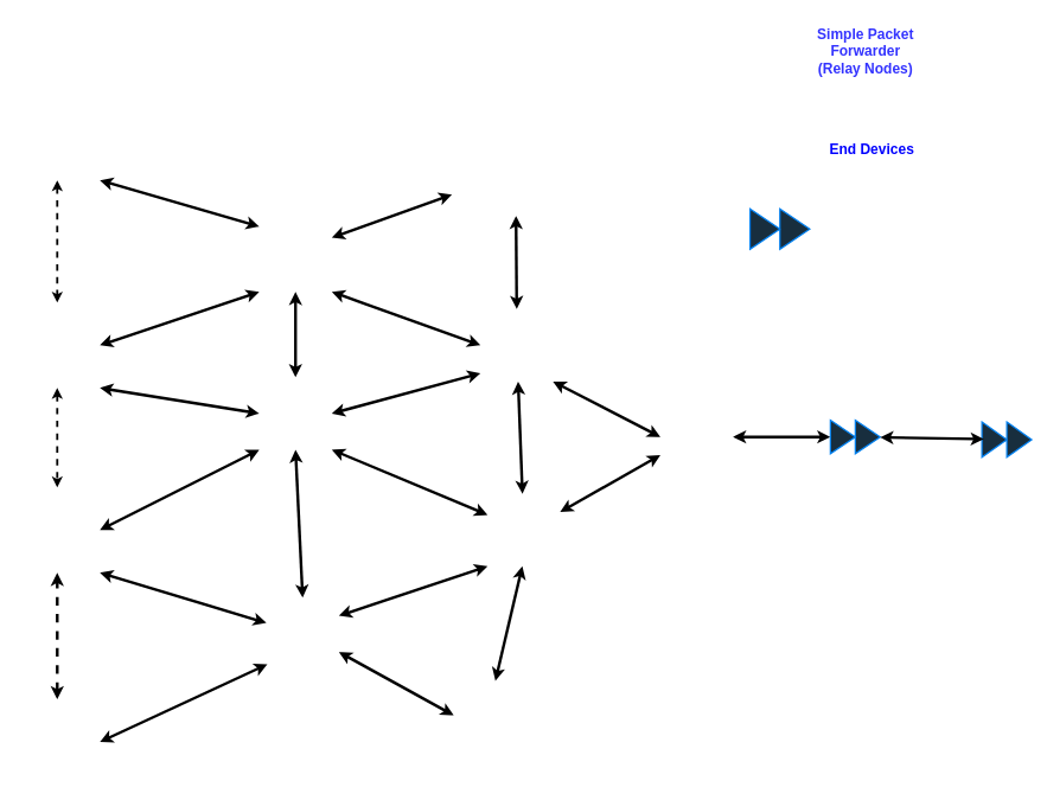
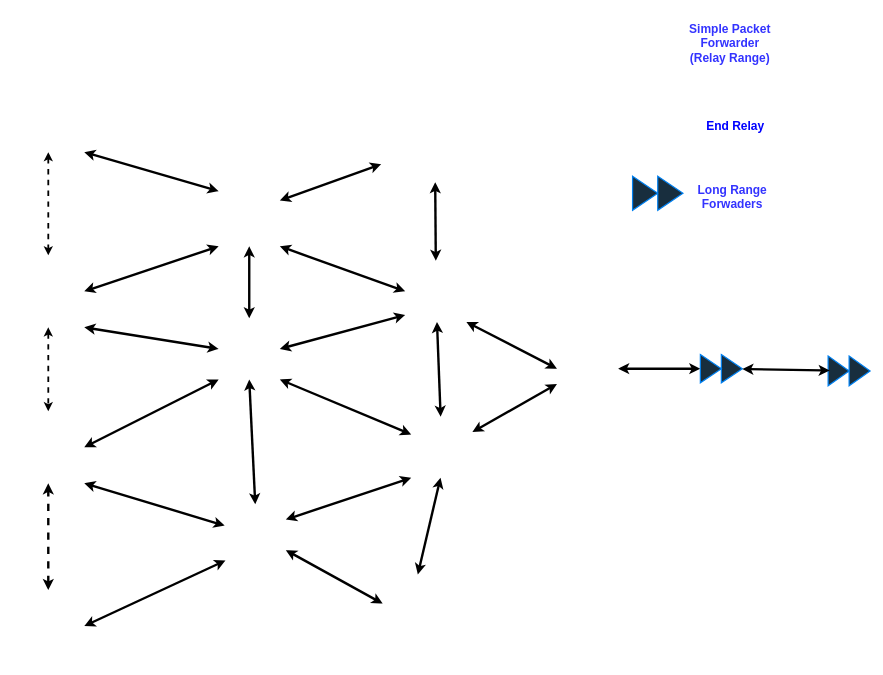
- <mxCell id="38" value="Simple Packet&lt;br style=&quot;font-size: 20px;&quot;&gt;Forwarder&lt;br style=&quot;font-size: 20px;&quot;&gt;(Relay Nodes)" style="text;html=1;align=center;verticalAlign=middle;resizable=0;points=[];autosize=1;strokeColor=none;fillColor=none;fontSize=20;fontFamily=Helvetica;fontColor=#3333FF;fontStyle=1" vertex="1" parent="1"><mxGeometry x="1136" y="26" width="160" height="90" as="geometry" /></mxCell>
+ <mxCell id="38" value="Simple Packet&lt;br style=&quot;font-size: 20px;&quot;&gt;Forwarder&lt;br style=&quot;font-size: 20px;&quot;&gt;(Relay Range)" style="text;html=1;align=center;verticalAlign=middle;resizable=0;points=[];autosize=1;strokeColor=none;fillColor=none;fontSize=20;fontFamily=Helvetica;fontColor=#3333FF;fontStyle=1" vertex="1" parent="1"><mxGeometry x="1136" y="26" width="160" height="90" as="geometry" /></mxCell>
- <mxCell id="40" value="End Devices" style="text;html=1;align=center;verticalAlign=middle;resizable=0;points=[];autosize=1;strokeColor=none;fillColor=none;fontSize=20;fontFamily=Helvetica;fontColor=#0000FF;fontStyle=1" vertex="1" parent="1"><mxGeometry x="1155" y="189" width="140" height="40" as="geometry" /></mxCell>
+ <mxCell id="40" value="End Relay" style="text;html=1;align=center;verticalAlign=middle;resizable=0;points=[];autosize=1;strokeColor=none;fillColor=none;fontSize=20;fontFamily=Helvetica;fontColor=#0000FF;fontStyle=1" vertex="1" parent="1"><mxGeometry x="1155" y="189" width="140" height="40" as="geometry" /></mxCell>
+ <mxCell id="45" value="Long Range&lt;br&gt;Forwaders" style="text;html=1;align=center;verticalAlign=middle;resizable=0;points=[];autosize=1;strokeColor=none;fillColor=none;fontSize=20;fontFamily=Helvetica;fontColor=#3333FF;fontStyle=1" vertex="1" parent="1"><mxGeometry x="1150" y="296.5" width="140" height="60" as="geometry" /></mxCell>
